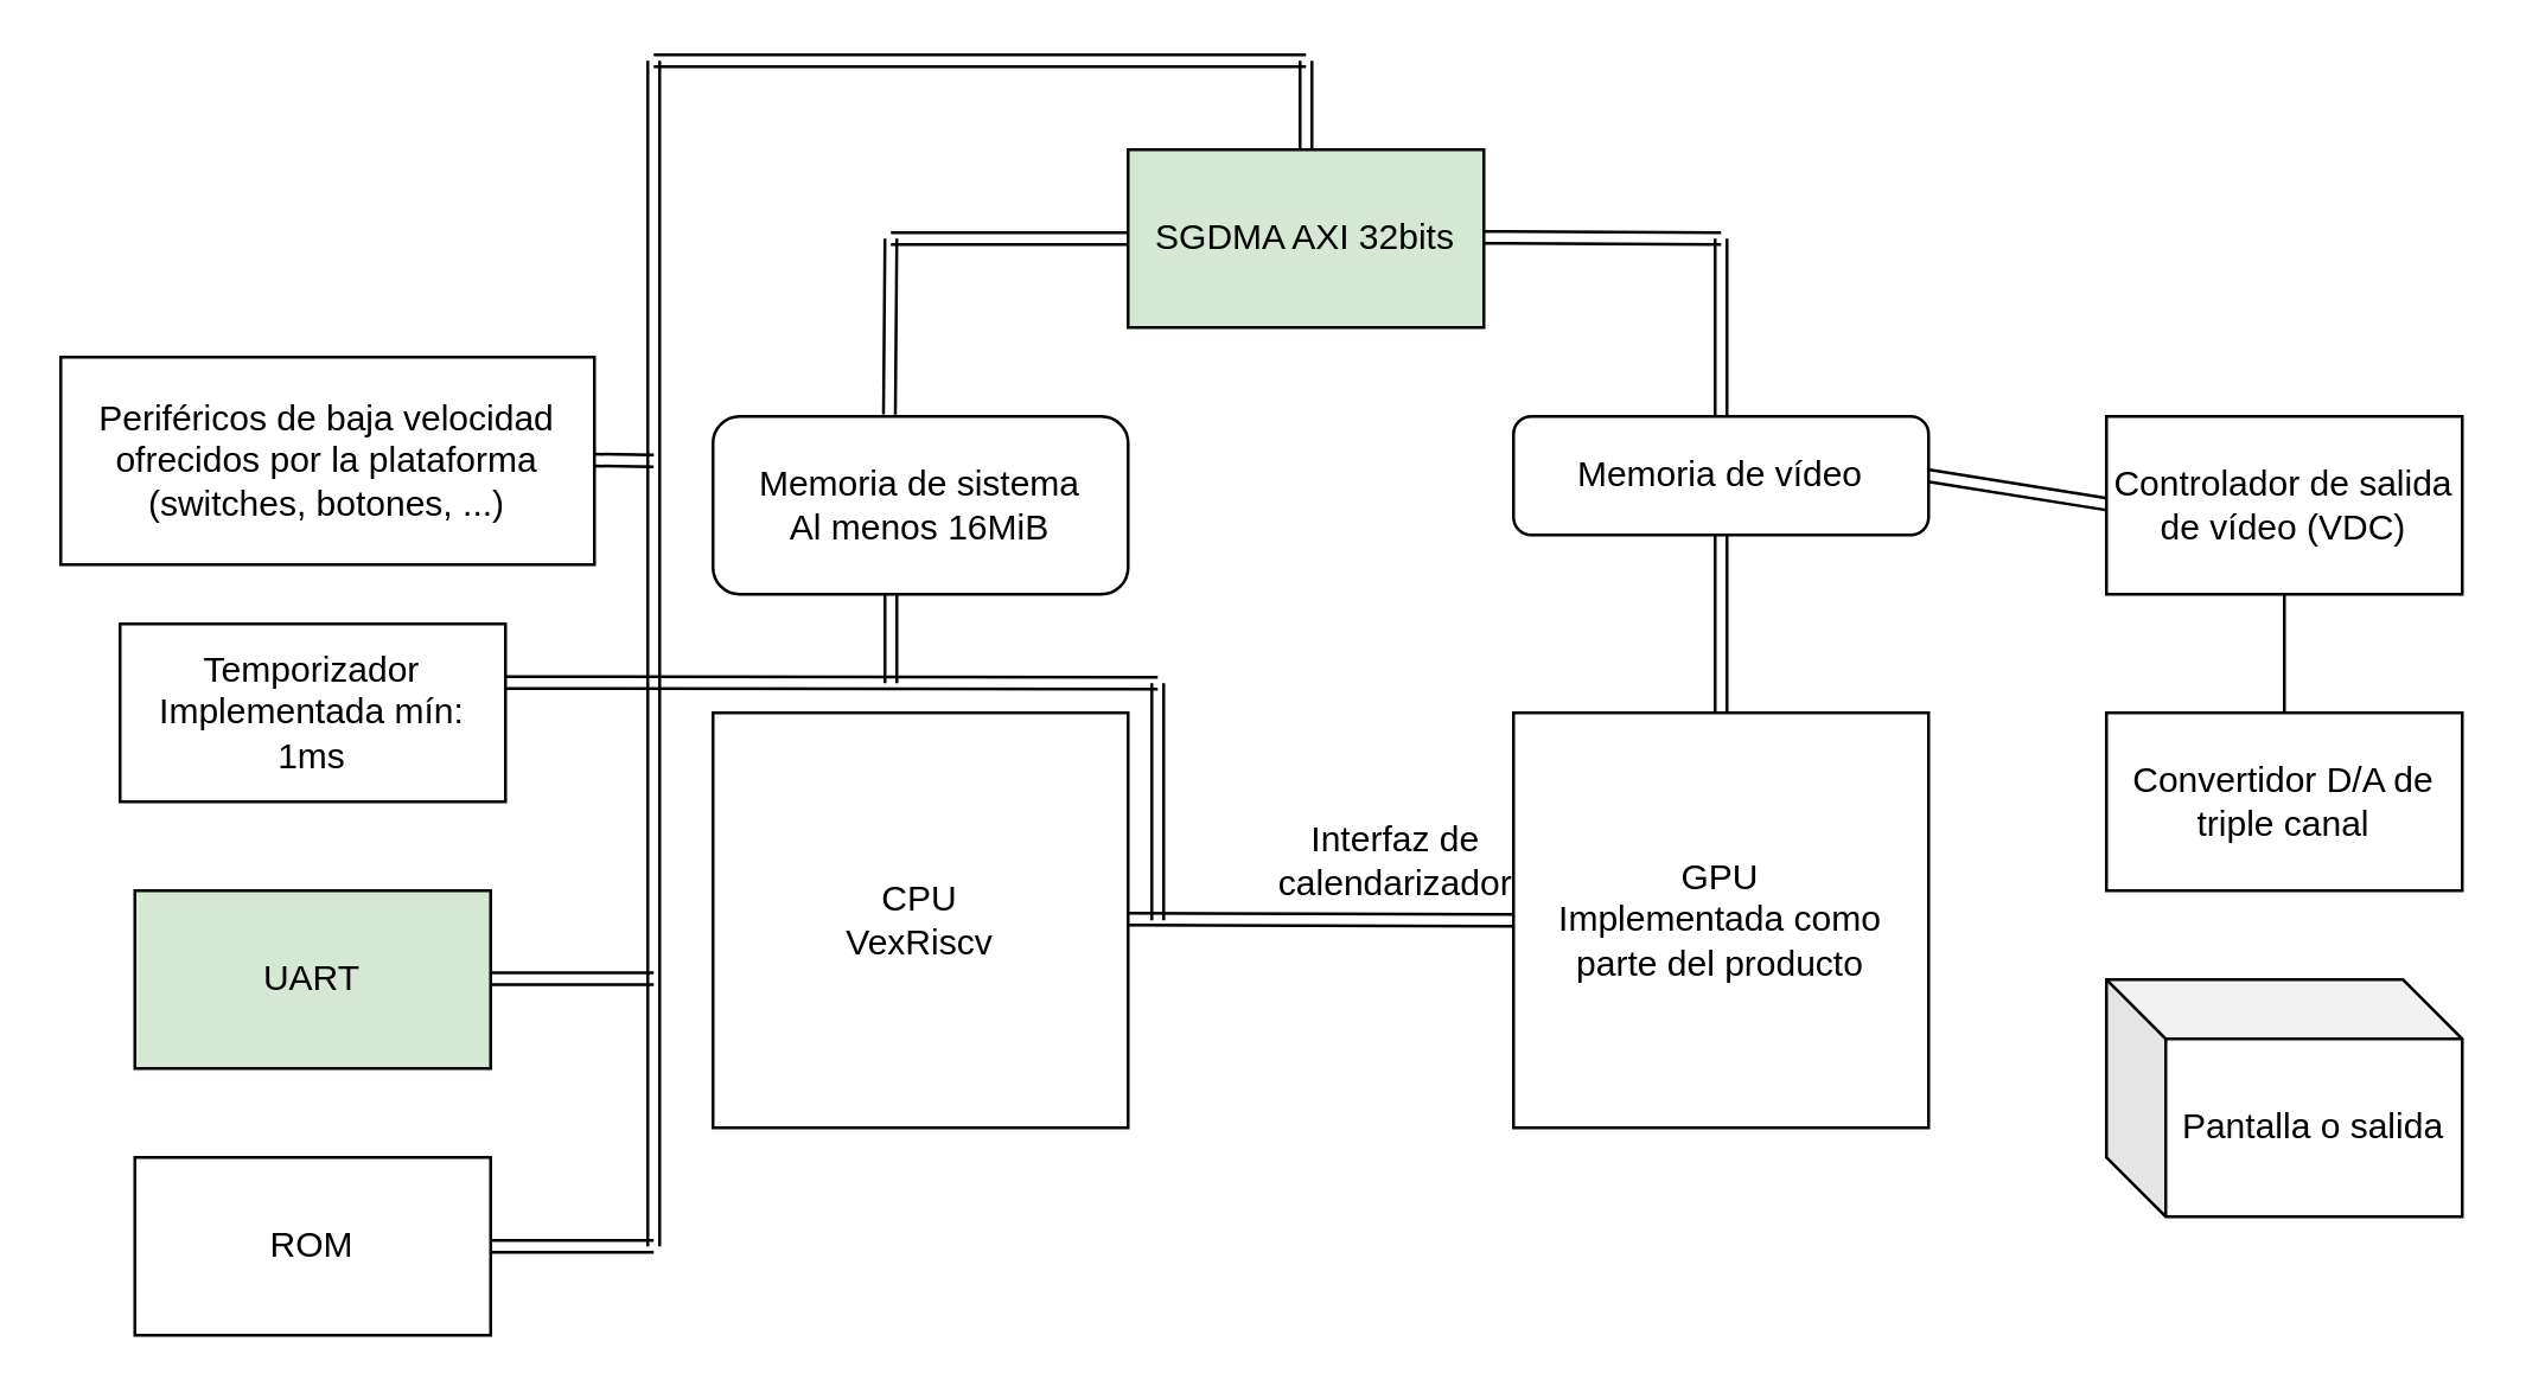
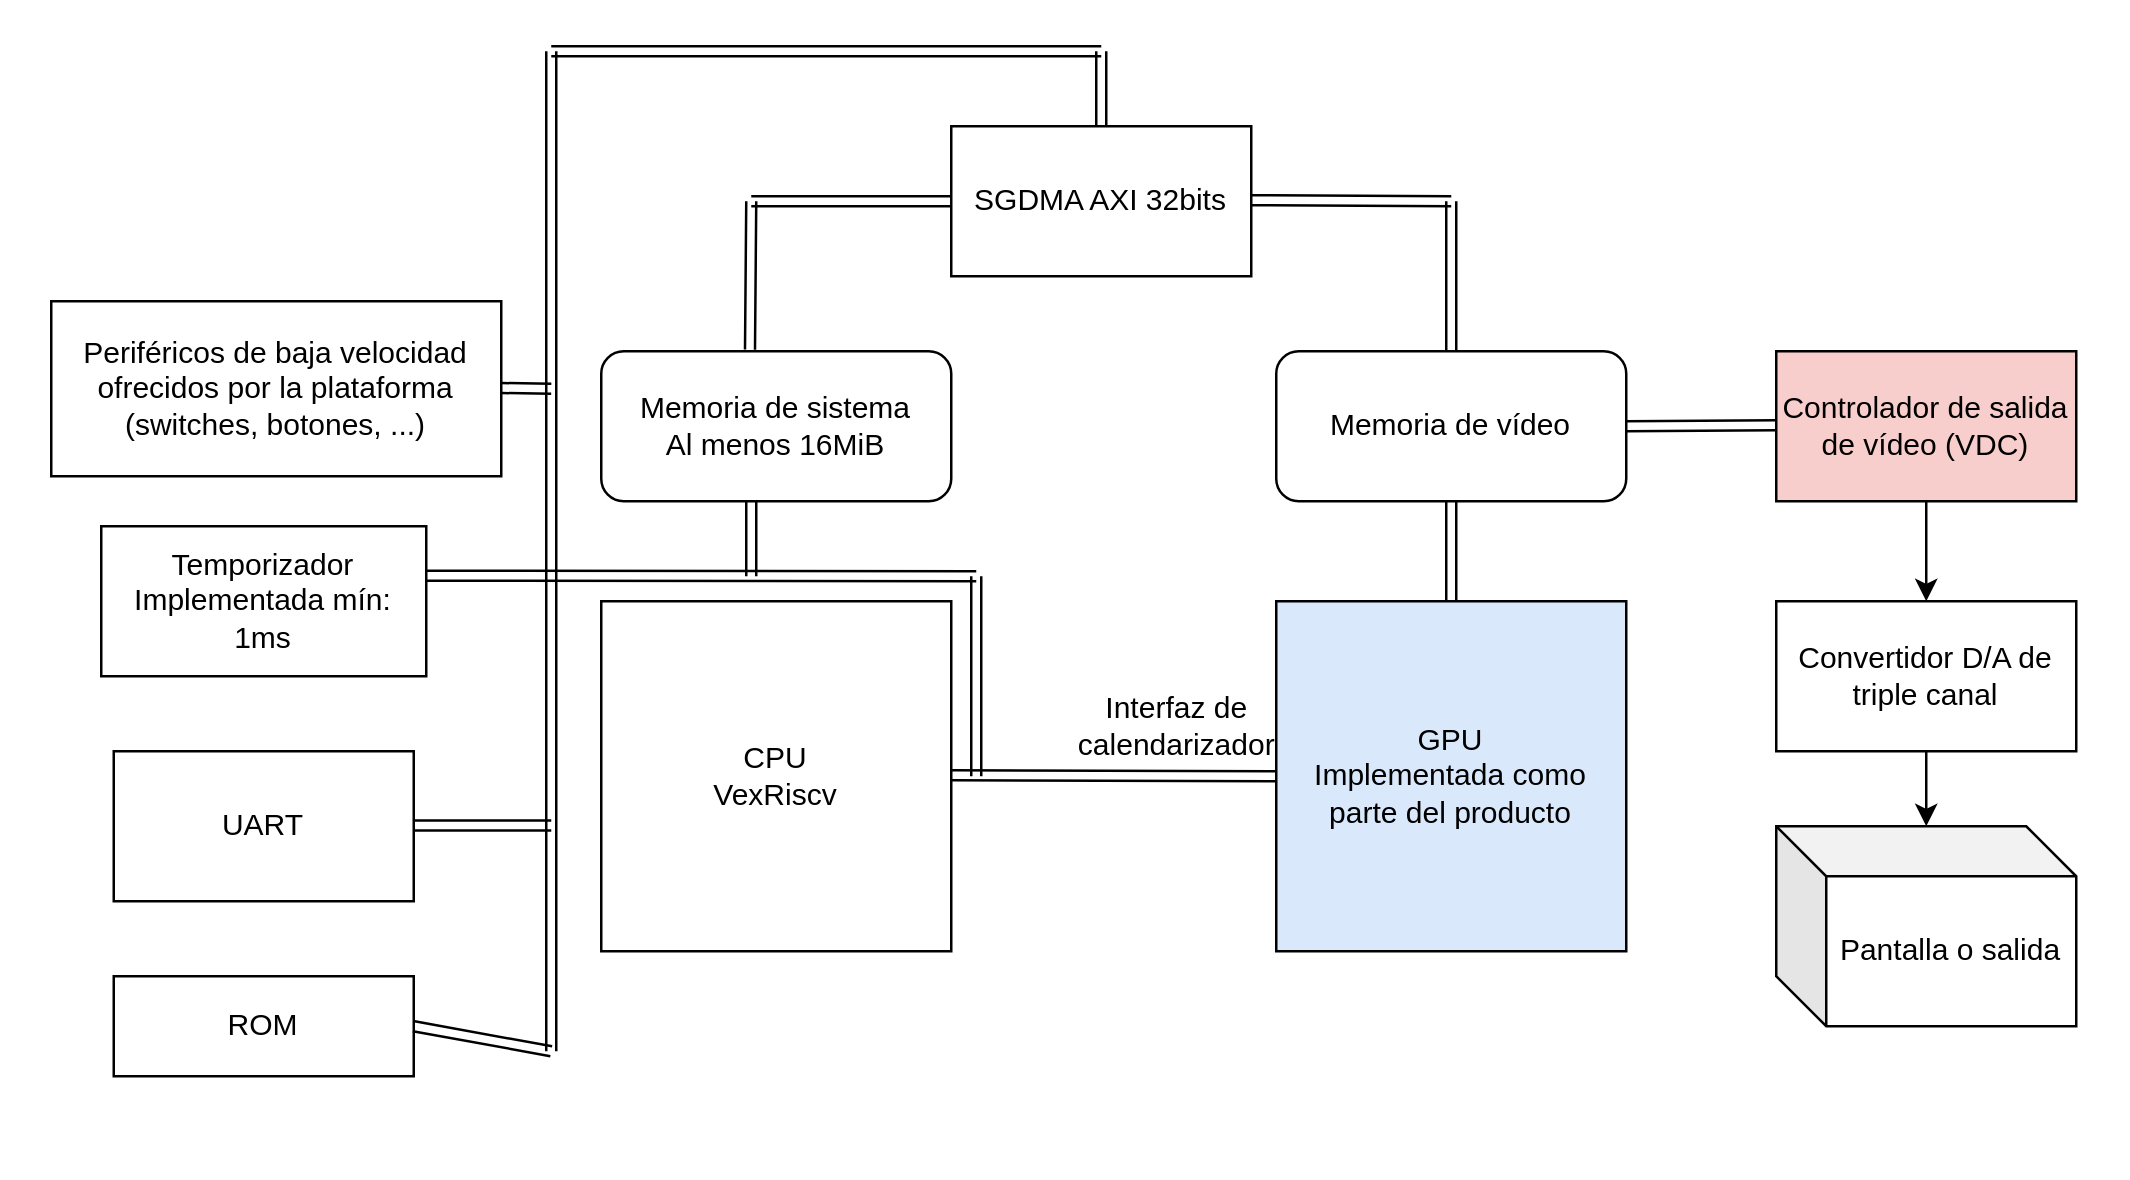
- <mxCell id="6" value="SGDMA AXI 32bits" style="rounded=0;whiteSpace=wrap;html=1;fillColor=#d5e8d4;" parent="1" vertex="1"><mxGeometry x="380" y="50" width="120" height="60" as="geometry" /></mxCell>
+ <mxCell id="6" value="SGDMA AXI 32bits" style="rounded=0;whiteSpace=wrap;html=1;" parent="1" vertex="1"><mxGeometry x="380" y="50" width="120" height="60" as="geometry" /></mxCell>
- <mxCell id="5" value="Memoria de vídeo" style="rounded=1;whiteSpace=wrap;html=1;" parent="1" vertex="1"><mxGeometry x="510" y="140" width="140" height="40" as="geometry" /></mxCell>
+ <mxCell id="5" value="Memoria de vídeo" style="rounded=1;whiteSpace=wrap;html=1;" parent="1" vertex="1"><mxGeometry x="510" y="140" width="140" height="60" as="geometry" /></mxCell>
- <mxCell id="8" value="Controlador de salida de vídeo (VDC)" style="rounded=0;whiteSpace=wrap;html=1;" parent="1" vertex="1"><mxGeometry x="710" y="140" width="120" height="60" as="geometry" /></mxCell>
+ <mxCell id="8" value="Controlador de salida de vídeo (VDC)" style="rounded=0;whiteSpace=wrap;html=1;fillColor=#f8cecc;" parent="1" vertex="1"><mxGeometry x="710" y="140" width="120" height="60" as="geometry" /></mxCell>
- <mxCell id="7" style="edgeStyle=orthogonalEdgeStyle;rounded=0;orthogonalLoop=1;jettySize=auto;html=1;entryX=0.5;entryY=0;entryDx=0;entryDy=0;endArrow=none;" parent="1" source="8" target="9" edge="1"><mxGeometry relative="1" as="geometry" /></mxCell>
+ <mxCell id="7" style="edgeStyle=orthogonalEdgeStyle;rounded=0;orthogonalLoop=1;jettySize=auto;html=1;entryX=0.5;entryY=0;entryDx=0;entryDy=0;" parent="1" source="8" target="9" edge="1"><mxGeometry relative="1" as="geometry" /></mxCell>
- <mxCell id="4" value="&lt;div&gt;GPU&lt;/div&gt;&lt;div&gt;Implementada como parte del producto&lt;br&gt;&lt;/div&gt;" style="whiteSpace=wrap;html=1;aspect=fixed;" parent="1" vertex="1"><mxGeometry x="510" y="240" width="140" height="140" as="geometry" /></mxCell>
+ <mxCell id="4" value="&lt;div&gt;GPU&lt;/div&gt;&lt;div&gt;Implementada como parte del producto&lt;br&gt;&lt;/div&gt;" style="whiteSpace=wrap;html=1;aspect=fixed;fillColor=#dae8fc;" parent="1" vertex="1"><mxGeometry x="510" y="240" width="140" height="140" as="geometry" /></mxCell>
+ <mxCell id="11" style="edgeStyle=orthogonalEdgeStyle;rounded=0;orthogonalLoop=1;jettySize=auto;html=1;entryX=0.5;entryY=0;entryDx=0;entryDy=0;entryPerimeter=0;" parent="1" source="9" target="10" edge="1"><mxGeometry relative="1" as="geometry" /></mxCell>
- <mxCell id="27" value="UART" style="rounded=0;whiteSpace=wrap;html=1;fillColor=#d5e8d4;" parent="1" vertex="1"><mxGeometry x="45" y="300" width="120" height="60" as="geometry" /></mxCell>
+ <mxCell id="27" value="UART" style="rounded=0;whiteSpace=wrap;html=1;" parent="1" vertex="1"><mxGeometry x="45" y="300" width="120" height="60" as="geometry" /></mxCell>
- <mxCell id="28" value="&lt;div&gt;ROM&lt;/div&gt;" style="rounded=0;whiteSpace=wrap;html=1;" parent="1" vertex="1"><mxGeometry x="45" y="390" width="120" height="60" as="geometry" /></mxCell>
+ <mxCell id="28" value="&lt;div&gt;ROM&lt;/div&gt;" style="rounded=0;whiteSpace=wrap;html=1;" parent="1" vertex="1"><mxGeometry x="45" y="390" width="120" height="40" as="geometry" /></mxCell>
